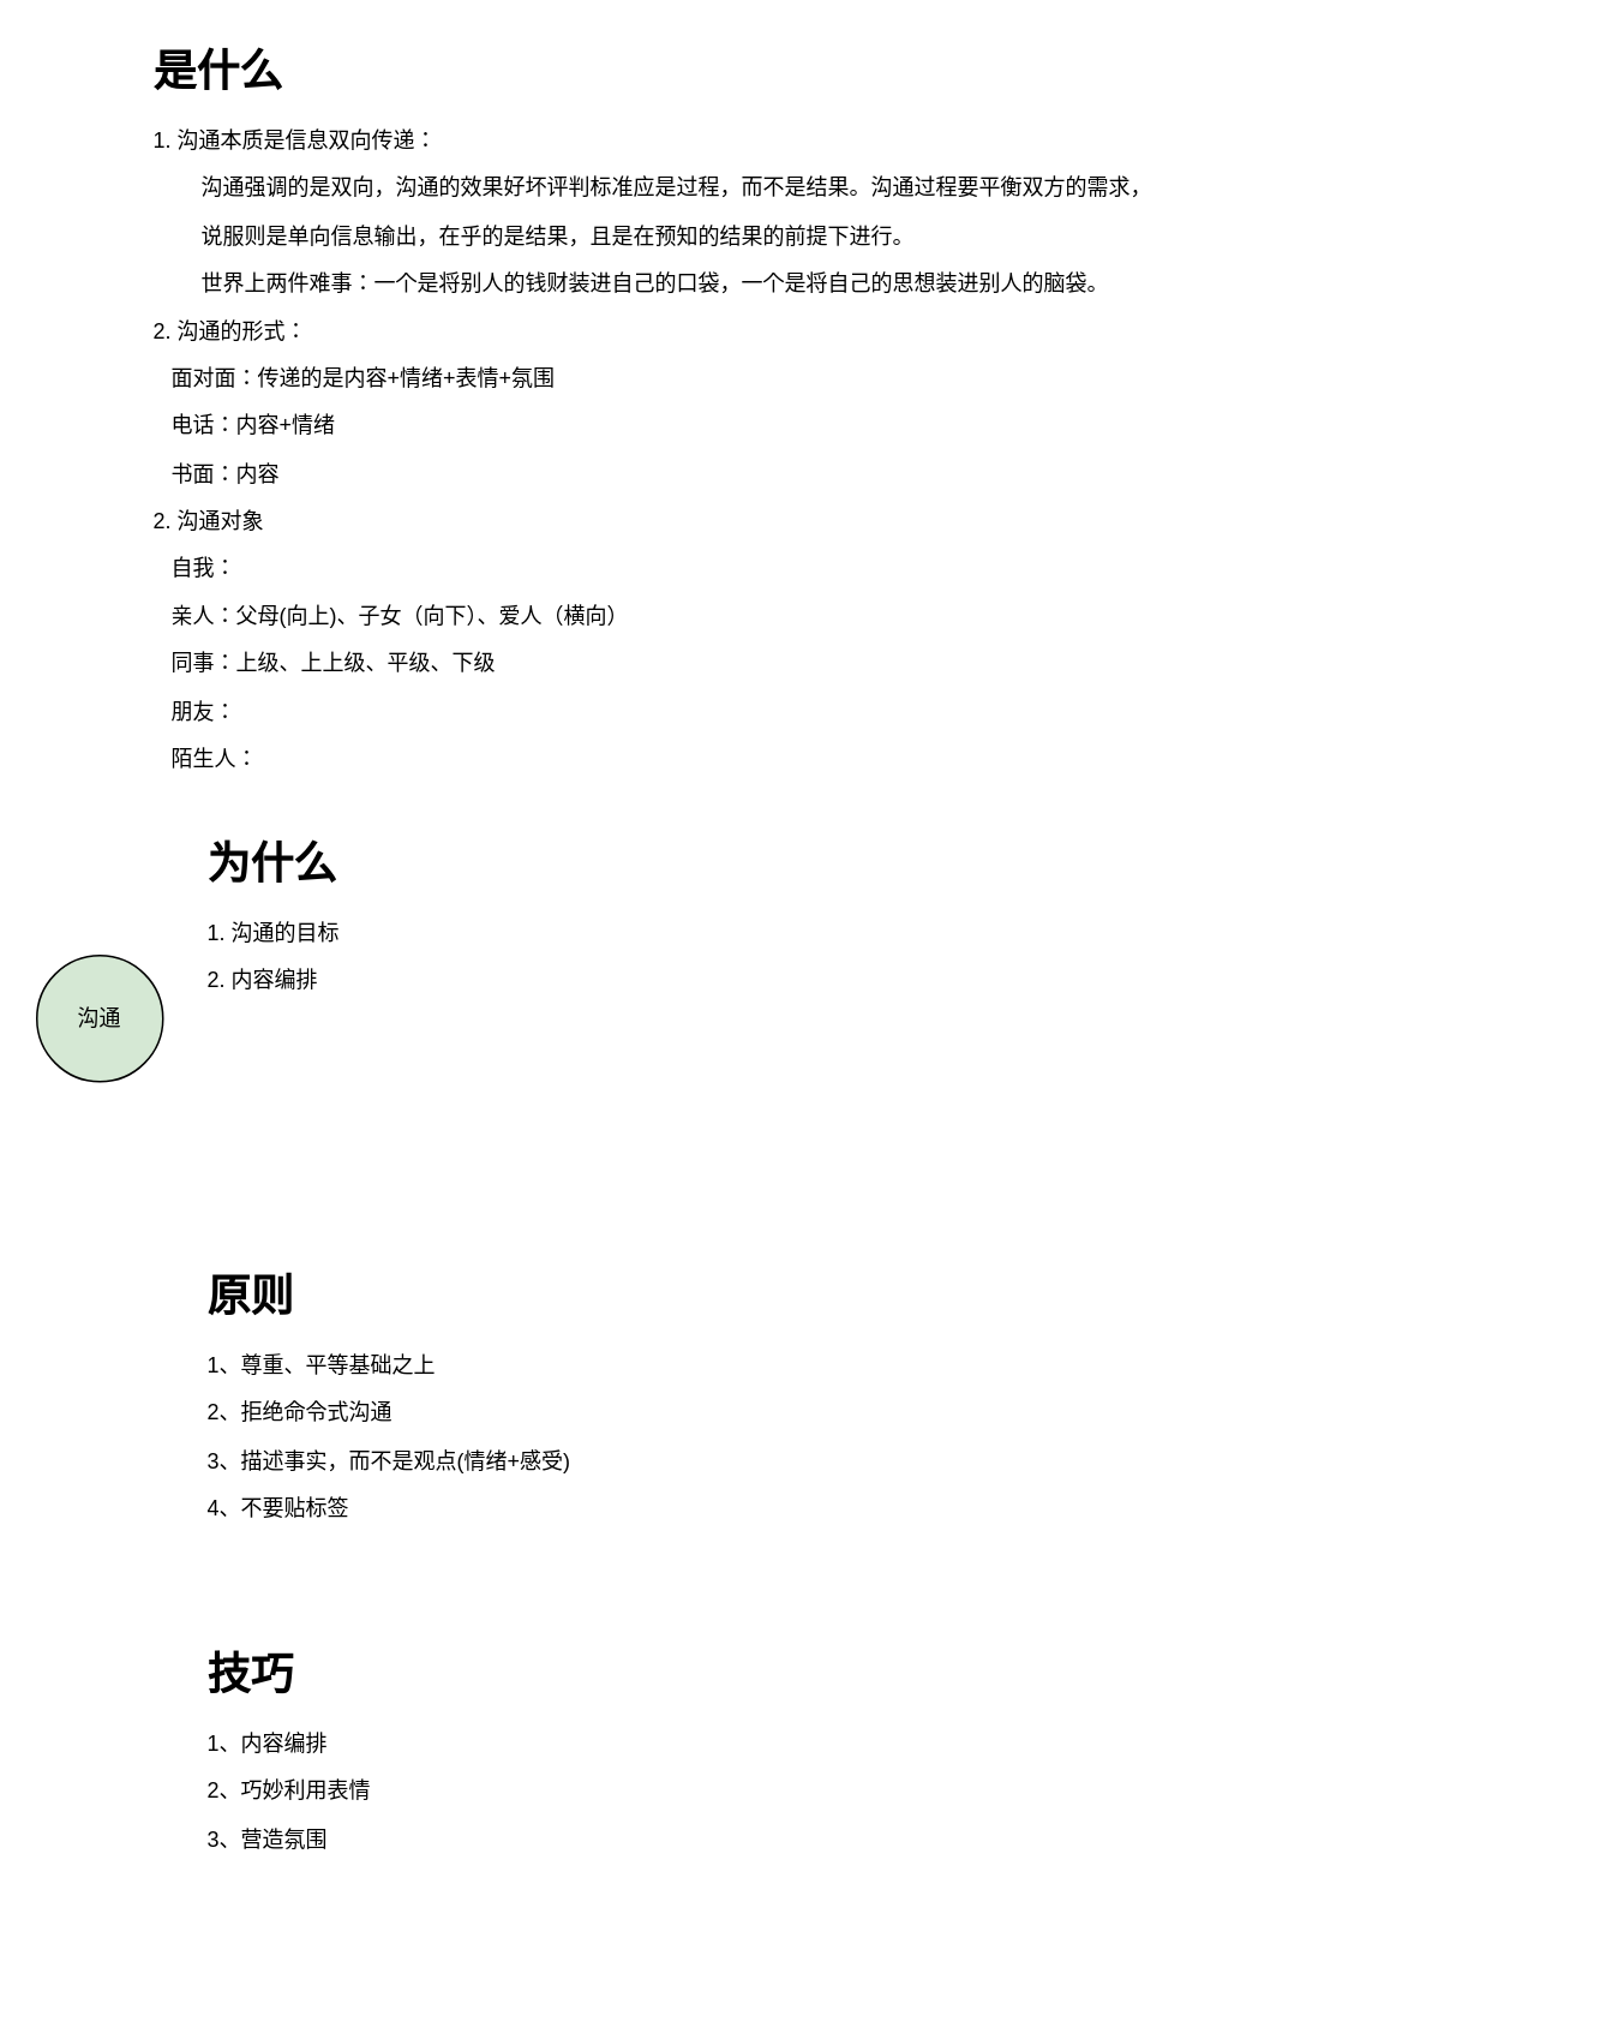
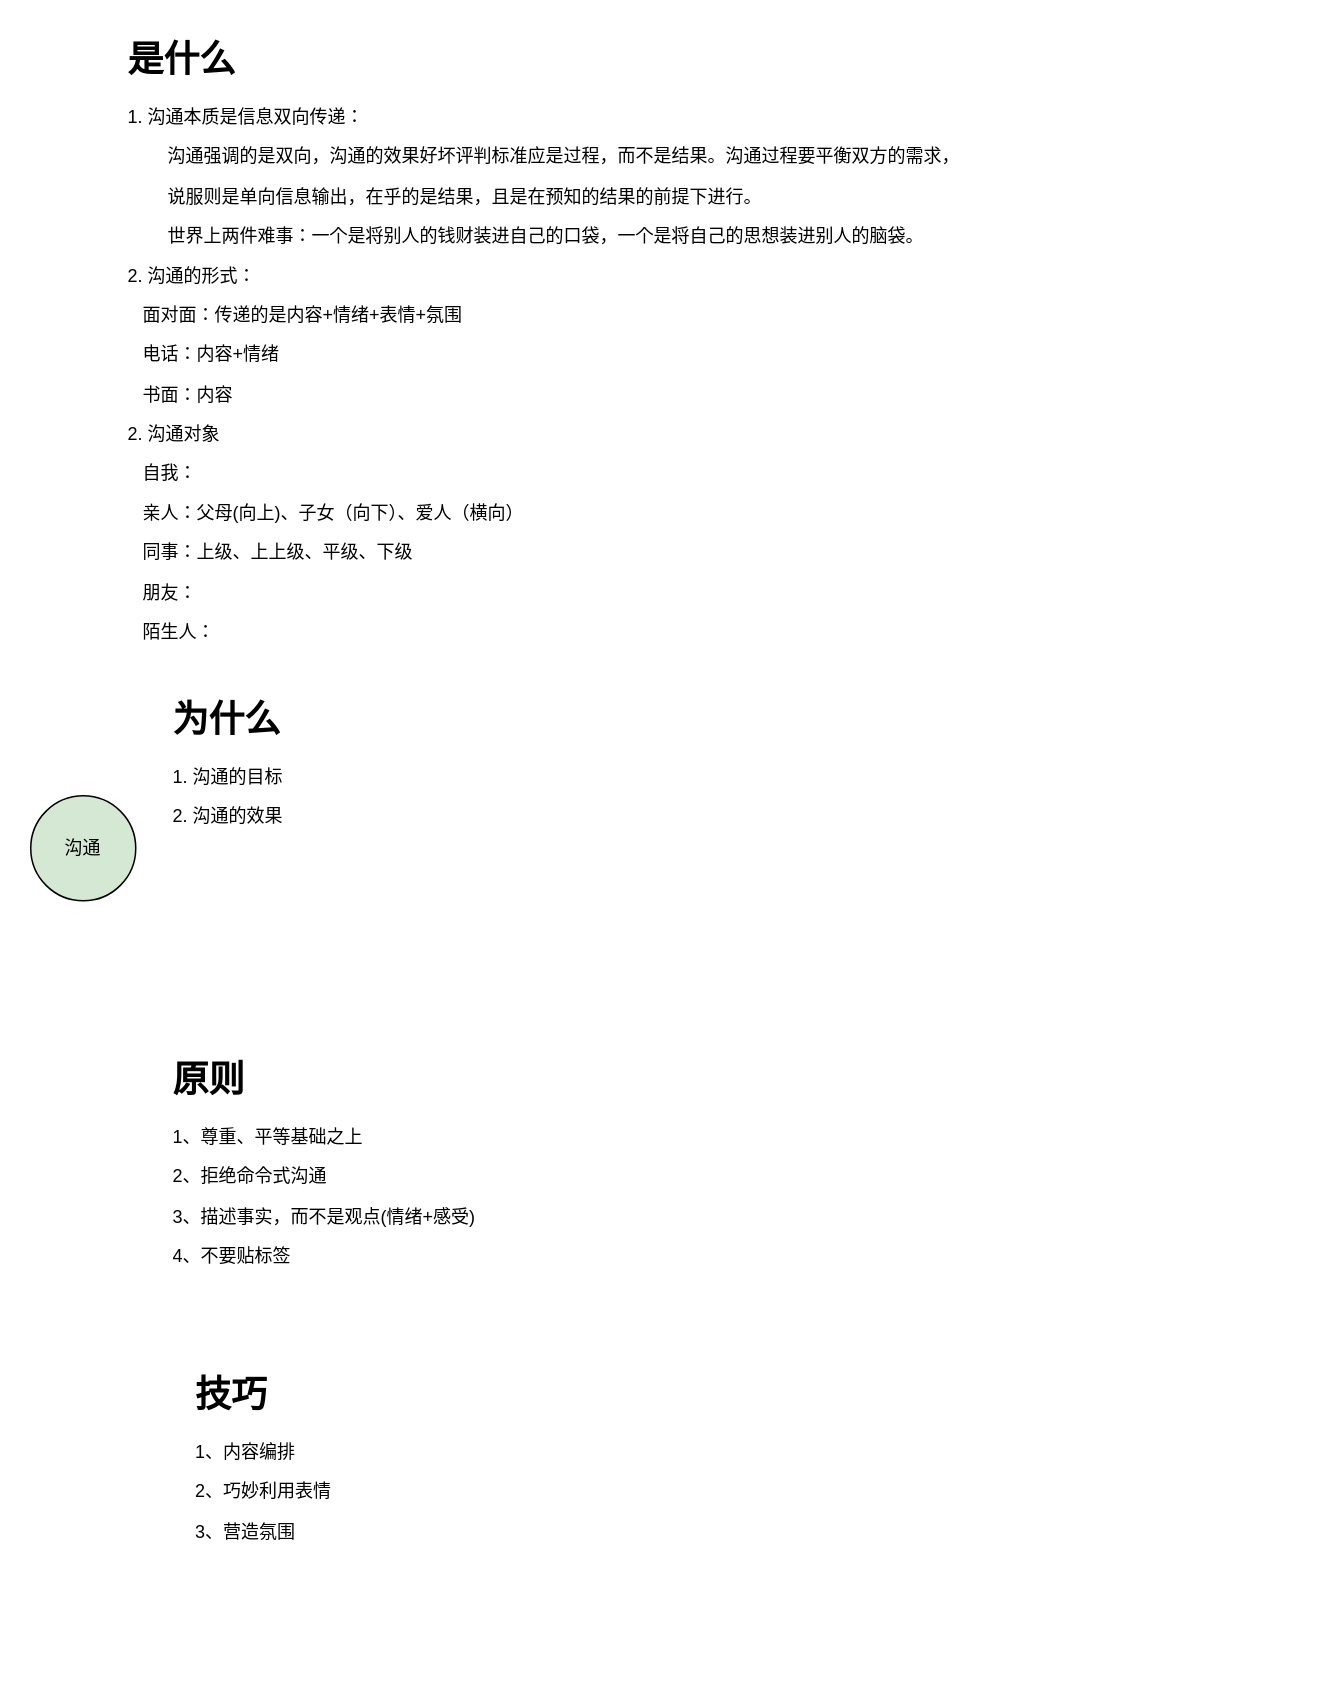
- <mxCell id="4" value="&lt;h1&gt;为什么&lt;/h1&gt;&lt;p&gt;1. 沟通的目标&lt;/p&gt;&lt;p&gt;2. 内容编排&lt;/p&gt;" style="text;html=1;strokeColor=none;fillColor=none;spacing=5;spacingTop=-20;whiteSpace=wrap;overflow=hidden;rounded=0;" vertex="1" parent="1"><mxGeometry x="110" y="460" width="470" height="176" as="geometry" /></mxCell>
+ <mxCell id="4" value="&lt;h1&gt;为什么&lt;/h1&gt;&lt;p&gt;1. 沟通的目标&lt;/p&gt;&lt;p&gt;2. 沟通的效果&lt;/p&gt;" style="text;html=1;strokeColor=none;fillColor=none;spacing=5;spacingTop=-20;whiteSpace=wrap;overflow=hidden;rounded=0;" vertex="1" parent="1"><mxGeometry x="110" y="460" width="470" height="176" as="geometry" /></mxCell>
- <mxCell id="6" value="&lt;h1&gt;技巧&lt;/h1&gt;&lt;p&gt;1、内容编排&lt;/p&gt;&lt;p&gt;2、巧妙利用表情&lt;/p&gt;&lt;p&gt;3、营造氛围&lt;/p&gt;&lt;p&gt;&lt;br&gt;&lt;/p&gt;&lt;p&gt;&lt;br&gt;&lt;/p&gt;" style="text;html=1;strokeColor=none;fillColor=none;spacing=5;spacingTop=-20;whiteSpace=wrap;overflow=hidden;rounded=0;" vertex="1" parent="1"><mxGeometry x="110" y="910" width="540" height="190" as="geometry" /></mxCell>
+ <mxCell id="6" value="&lt;h1&gt;技巧&lt;/h1&gt;&lt;p&gt;1、内容编排&lt;/p&gt;&lt;p&gt;2、巧妙利用表情&lt;/p&gt;&lt;p&gt;3、营造氛围&lt;/p&gt;&lt;p&gt;&lt;br&gt;&lt;/p&gt;&lt;p&gt;&lt;br&gt;&lt;/p&gt;" style="text;html=1;strokeColor=none;fillColor=none;spacing=5;spacingTop=-20;whiteSpace=wrap;overflow=hidden;rounded=0;" vertex="1" parent="1"><mxGeometry x="125" y="910" width="540" height="190" as="geometry" /></mxCell>
